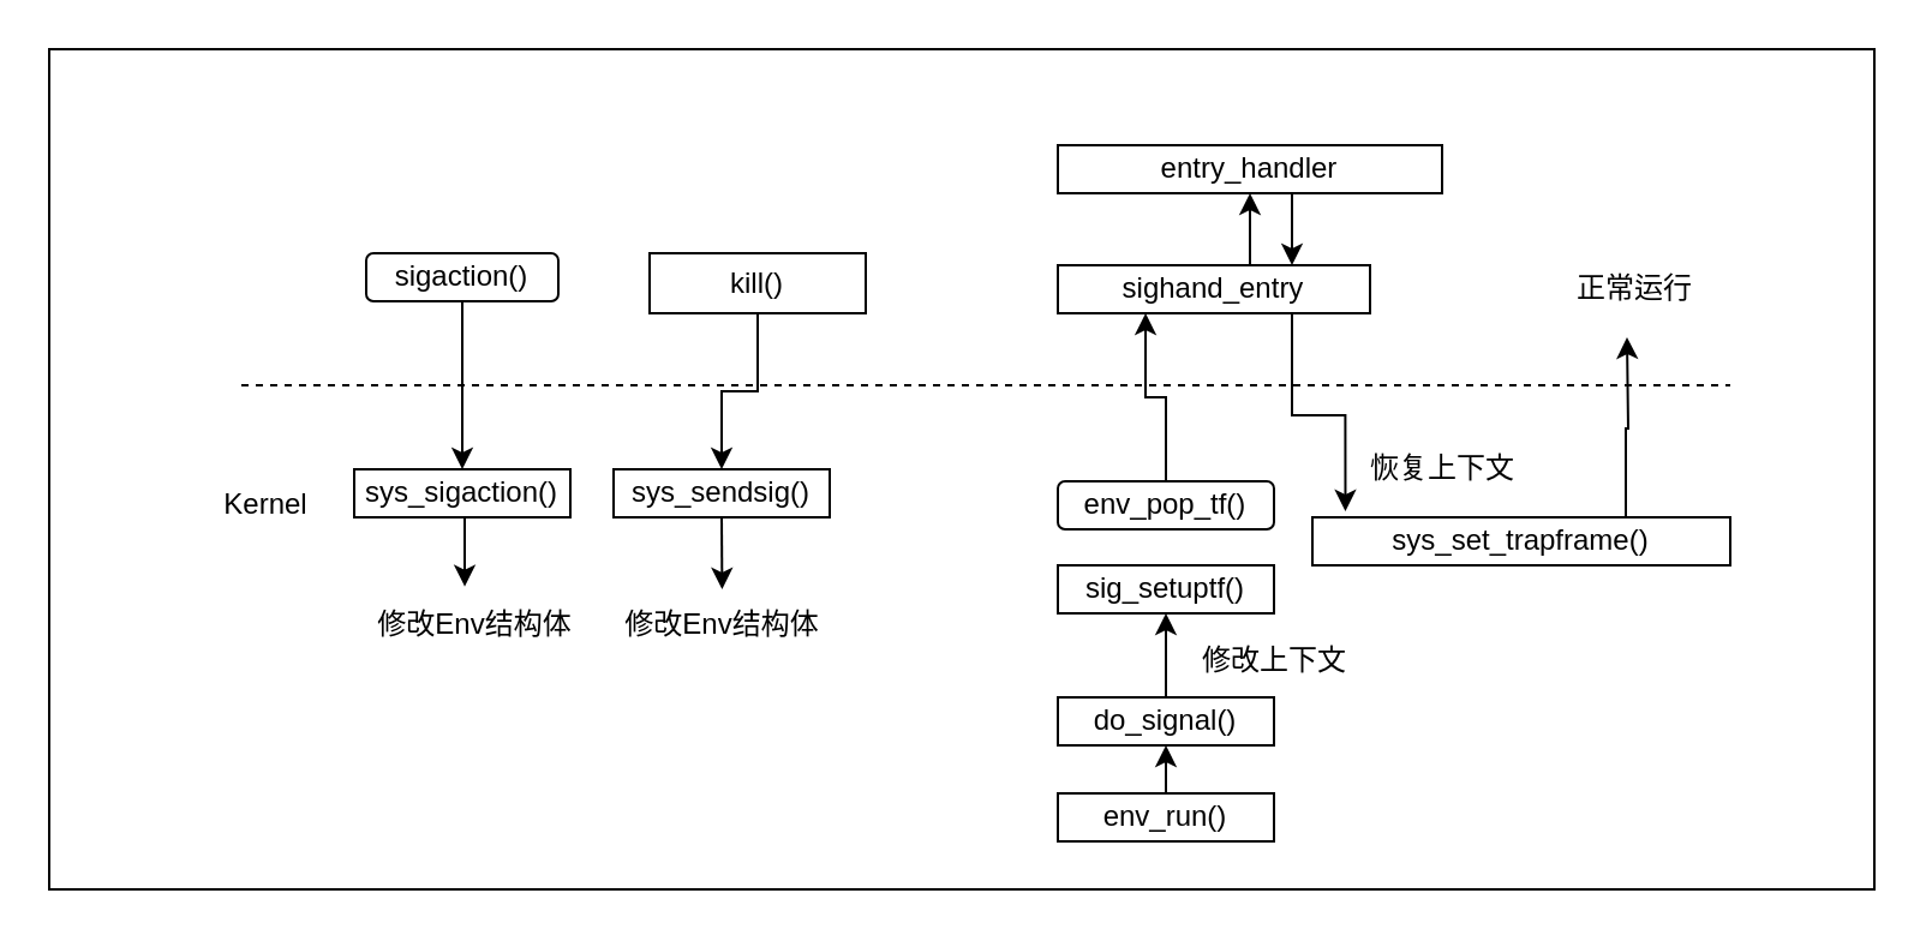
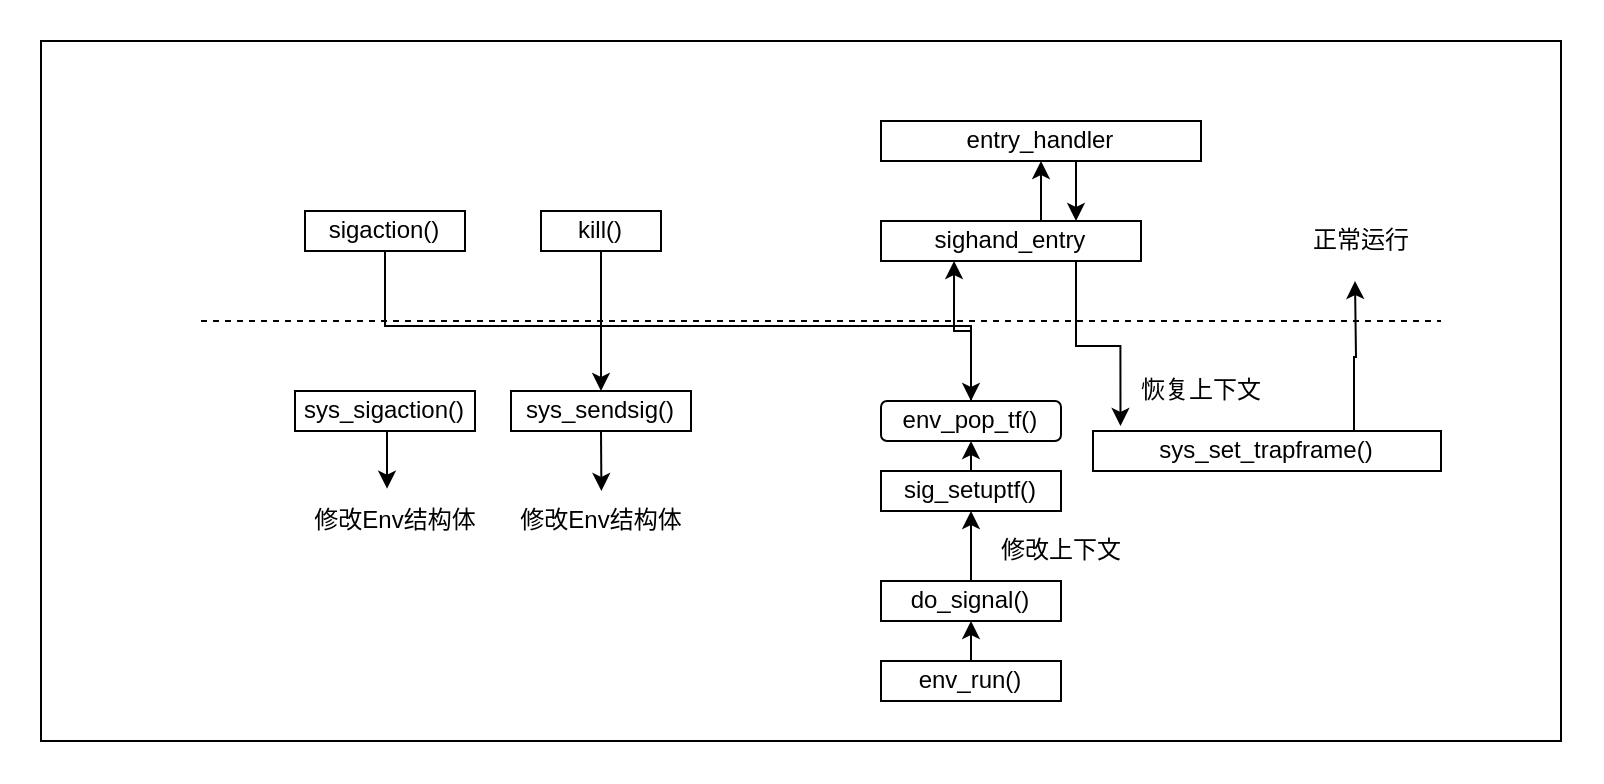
- <mxCell id="27" value="sigaction()" style="whiteSpace=wrap;html=1;rounded=1;" parent="1" vertex="1"><mxGeometry x="152" y="105" width="80" height="20" as="geometry" /></mxCell>
+ <mxCell id="27" value="sigaction()" style="rounded=0;whiteSpace=wrap;html=1;" parent="1" vertex="1"><mxGeometry x="152" y="105" width="80" height="20" as="geometry" /></mxCell>
- <mxCell id="6" value="kill()" style="rounded=0;whiteSpace=wrap;html=1;" parent="1" vertex="1"><mxGeometry x="270" y="105" width="90" height="25" as="geometry" /></mxCell>
+ <mxCell id="6" value="kill()" style="rounded=0;whiteSpace=wrap;html=1;" parent="1" vertex="1"><mxGeometry x="270" y="105" width="60" height="20" as="geometry" /></mxCell>
- <mxCell id="26" style="edgeStyle=orthogonalEdgeStyle;rounded=0;orthogonalLoop=1;jettySize=auto;html=1;exitX=0.5;exitY=1;exitDx=0;exitDy=0;" parent="1" source="27" target="29" edge="1"><mxGeometry relative="1" as="geometry" /></mxCell>
+ <mxCell id="26" style="edgeStyle=orthogonalEdgeStyle;rounded=0;orthogonalLoop=1;jettySize=auto;html=1;exitX=0.5;exitY=1;exitDx=0;exitDy=0;" parent="1" source="27" target="16" edge="1"><mxGeometry relative="1" as="geometry" /></mxCell>
- <mxCell id="4" value="Kernel" style="text;html=1;resizable=0;autosize=1;align=center;verticalAlign=middle;points=[];fillColor=none;strokeColor=none;rounded=0;" parent="1" vertex="1"><mxGeometry x="80" y="195" width="60" height="30" as="geometry" /></mxCell>
+ <mxCell id="13" style="edgeStyle=orthogonalEdgeStyle;rounded=0;orthogonalLoop=1;jettySize=auto;html=1;exitX=0.5;exitY=0;exitDx=0;exitDy=0;entryX=0.5;entryY=1;entryDx=0;entryDy=0;strokeColor=default;" parent="1" source="14" target="16" edge="1"><mxGeometry relative="1" as="geometry" /></mxCell>
